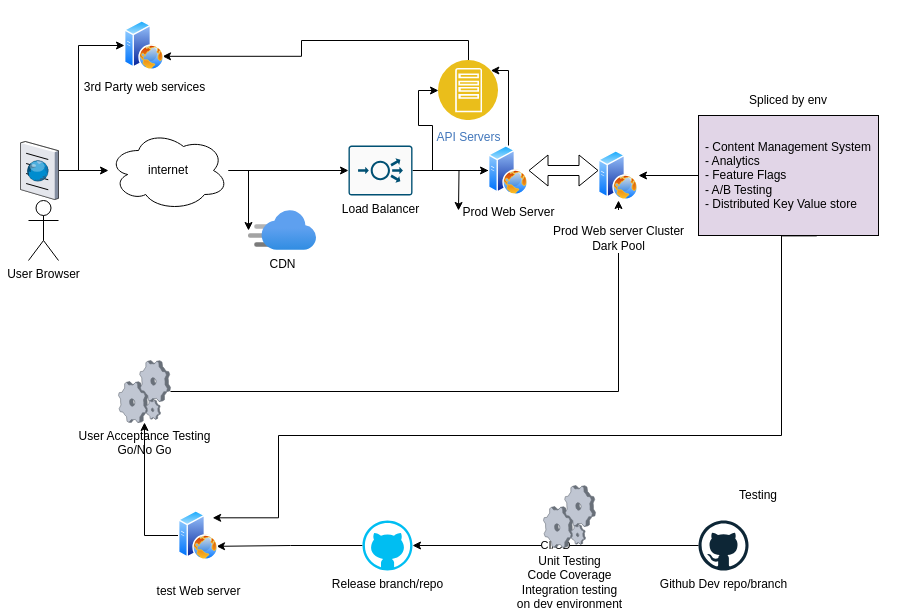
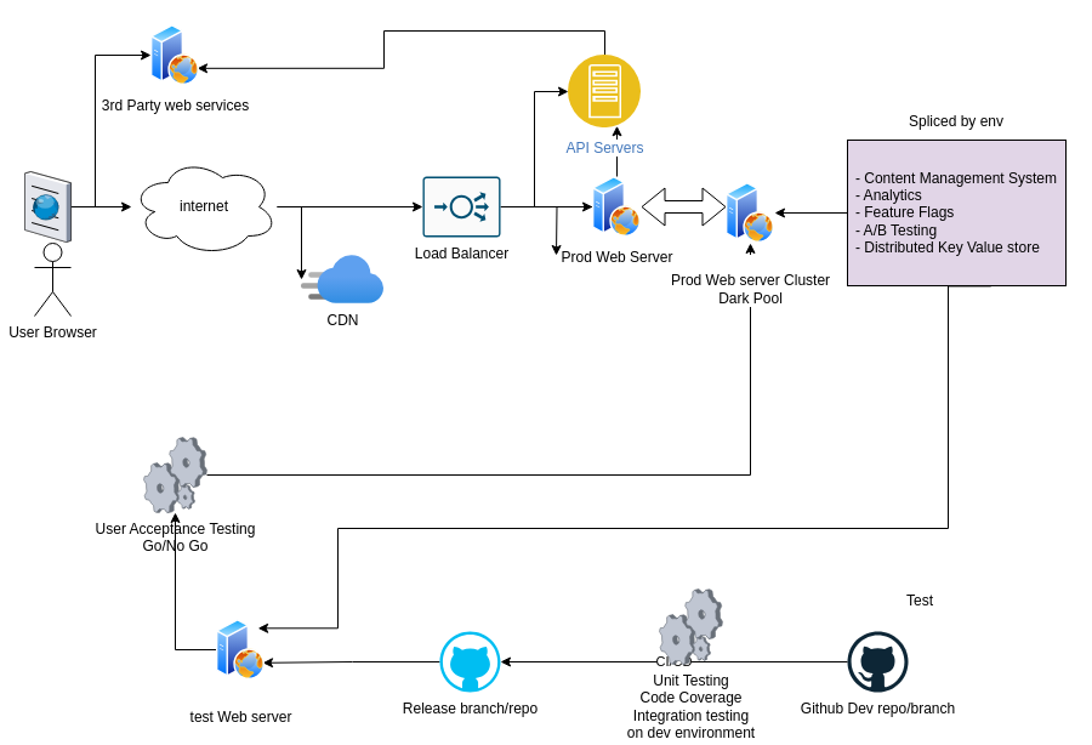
- <mxCell id="26" value="API Servers" style="image;aspect=fixed;perimeter=ellipsePerimeter;html=1;align=center;shadow=0;dashed=0;fontColor=#4277BB;labelBackgroundColor=default;fontSize=12;spacingTop=3;image=img/lib/ibm/applications/app_server.svg;" vertex="1" parent="1"><mxGeometry x="438" y="60" width="60" height="60" as="geometry" /></mxCell>
+ <mxCell id="26" value="API Servers" style="image;aspect=fixed;perimeter=ellipsePerimeter;html=1;align=center;shadow=0;dashed=0;fontColor=#4277BB;labelBackgroundColor=default;fontSize=12;spacingTop=3;image=img/lib/ibm/applications/app_server.svg;" vertex="1" parent="1"><mxGeometry x="468" y="45" width="60" height="60" as="geometry" /></mxCell>
- <mxCell id="34" value="Testing" style="text;html=1;strokeColor=none;fillColor=none;align=center;verticalAlign=middle;whiteSpace=wrap;rounded=0;" vertex="1" parent="1"><mxGeometry x="728" y="480" width="60" height="30" as="geometry" /></mxCell>
+ <mxCell id="34" value="Test" style="text;html=1;strokeColor=none;fillColor=none;align=center;verticalAlign=middle;whiteSpace=wrap;rounded=0;" vertex="1" parent="1"><mxGeometry x="728" y="480" width="60" height="30" as="geometry" /></mxCell>
